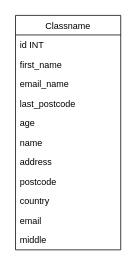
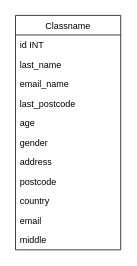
- <mxCell id="4" value="first_name" style="text;strokeColor=none;fillColor=none;align=left;verticalAlign=top;spacingLeft=4;spacingRight=4;overflow=hidden;rotatable=0;points=[[0,0.5],[1,0.5]];portConstraint=eastwest;" vertex="1" parent="2"><mxGeometry y="52" width="140" height="26" as="geometry" /></mxCell>
+ <mxCell id="4" value="last_name" style="text;strokeColor=none;fillColor=none;align=left;verticalAlign=top;spacingLeft=4;spacingRight=4;overflow=hidden;rotatable=0;points=[[0,0.5],[1,0.5]];portConstraint=eastwest;" vertex="1" parent="2"><mxGeometry y="52" width="140" height="26" as="geometry" /></mxCell>
- <mxCell id="8" value="name" style="text;strokeColor=none;fillColor=none;align=left;verticalAlign=top;spacingLeft=4;spacingRight=4;overflow=hidden;rotatable=0;points=[[0,0.5],[1,0.5]];portConstraint=eastwest;" vertex="1" parent="2"><mxGeometry y="156" width="140" height="26" as="geometry" /></mxCell>
+ <mxCell id="8" value="gender" style="text;strokeColor=none;fillColor=none;align=left;verticalAlign=top;spacingLeft=4;spacingRight=4;overflow=hidden;rotatable=0;points=[[0,0.5],[1,0.5]];portConstraint=eastwest;" vertex="1" parent="2"><mxGeometry y="156" width="140" height="26" as="geometry" /></mxCell>
